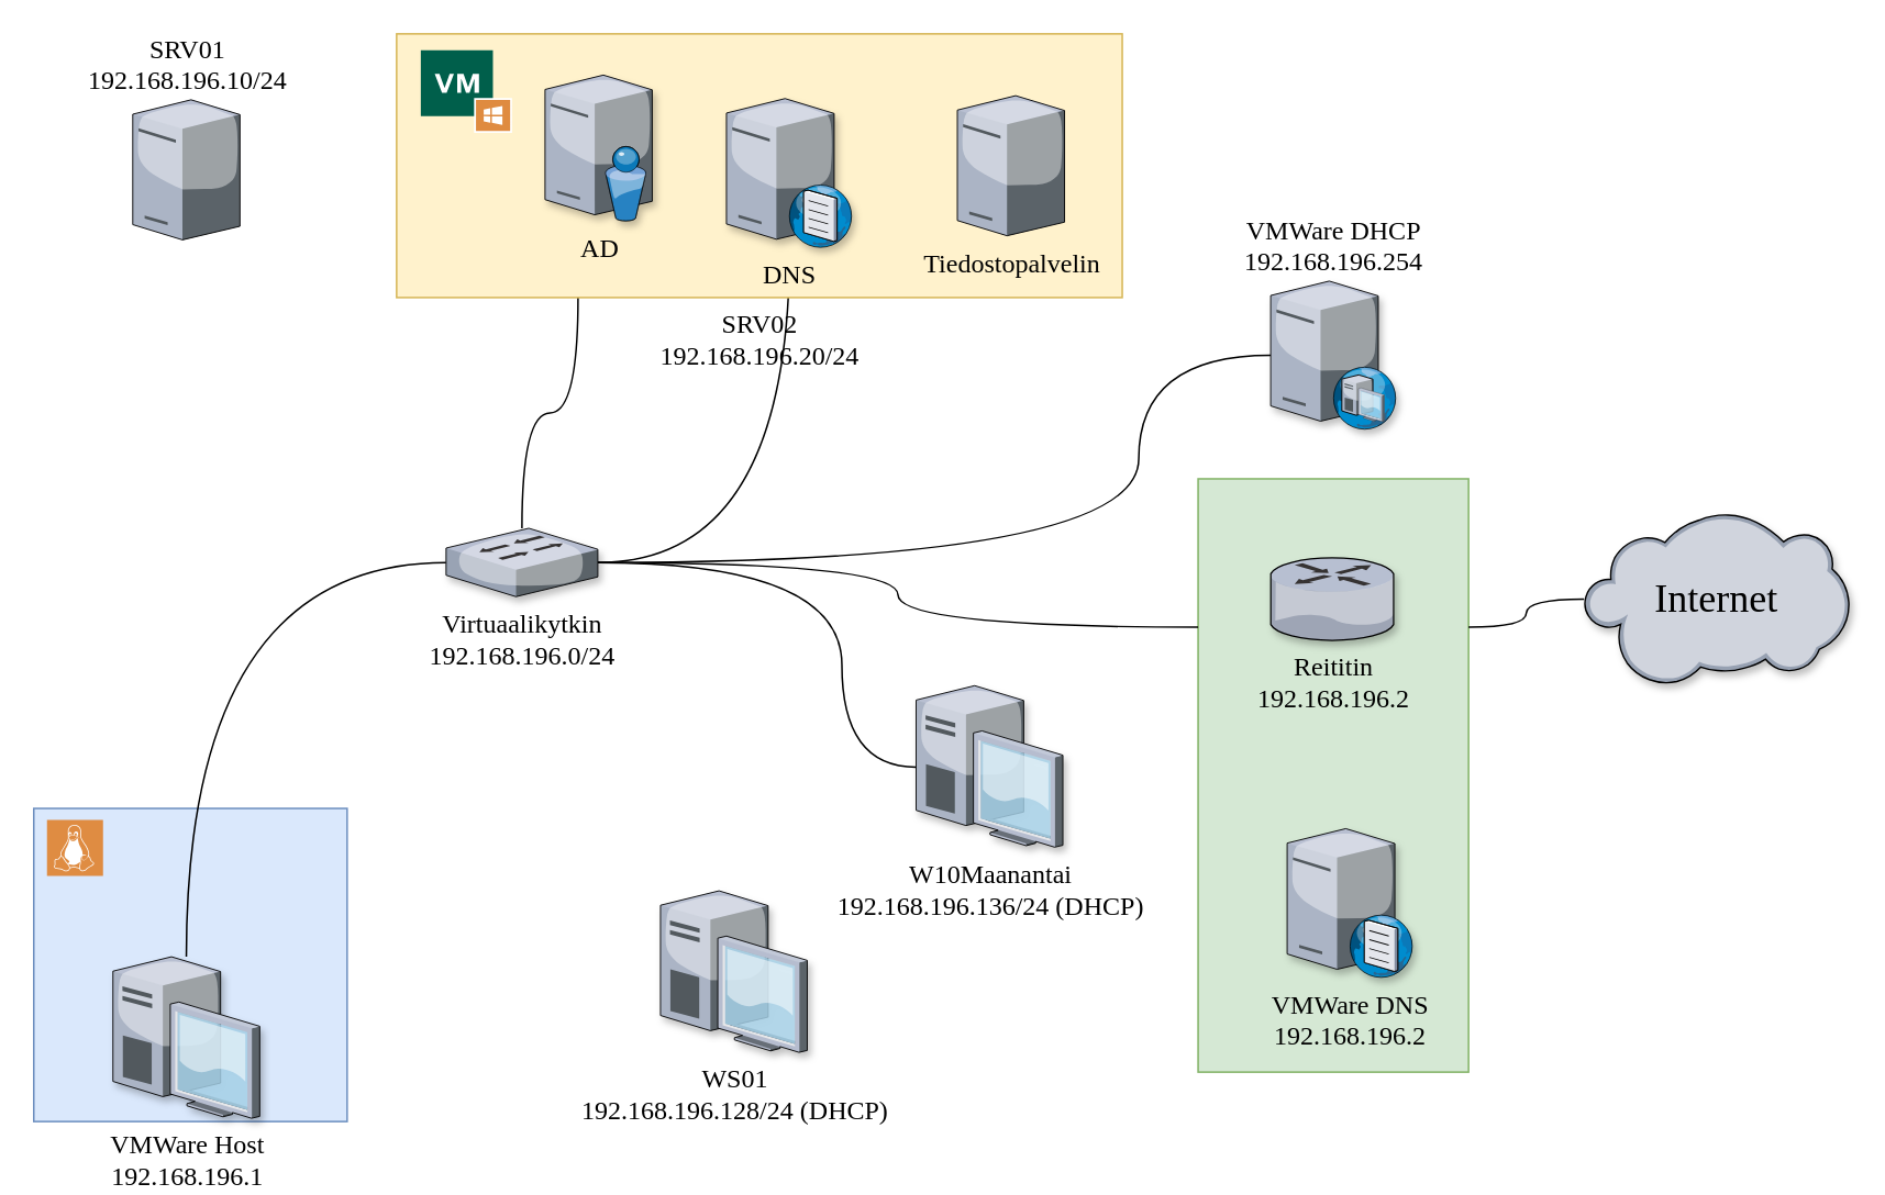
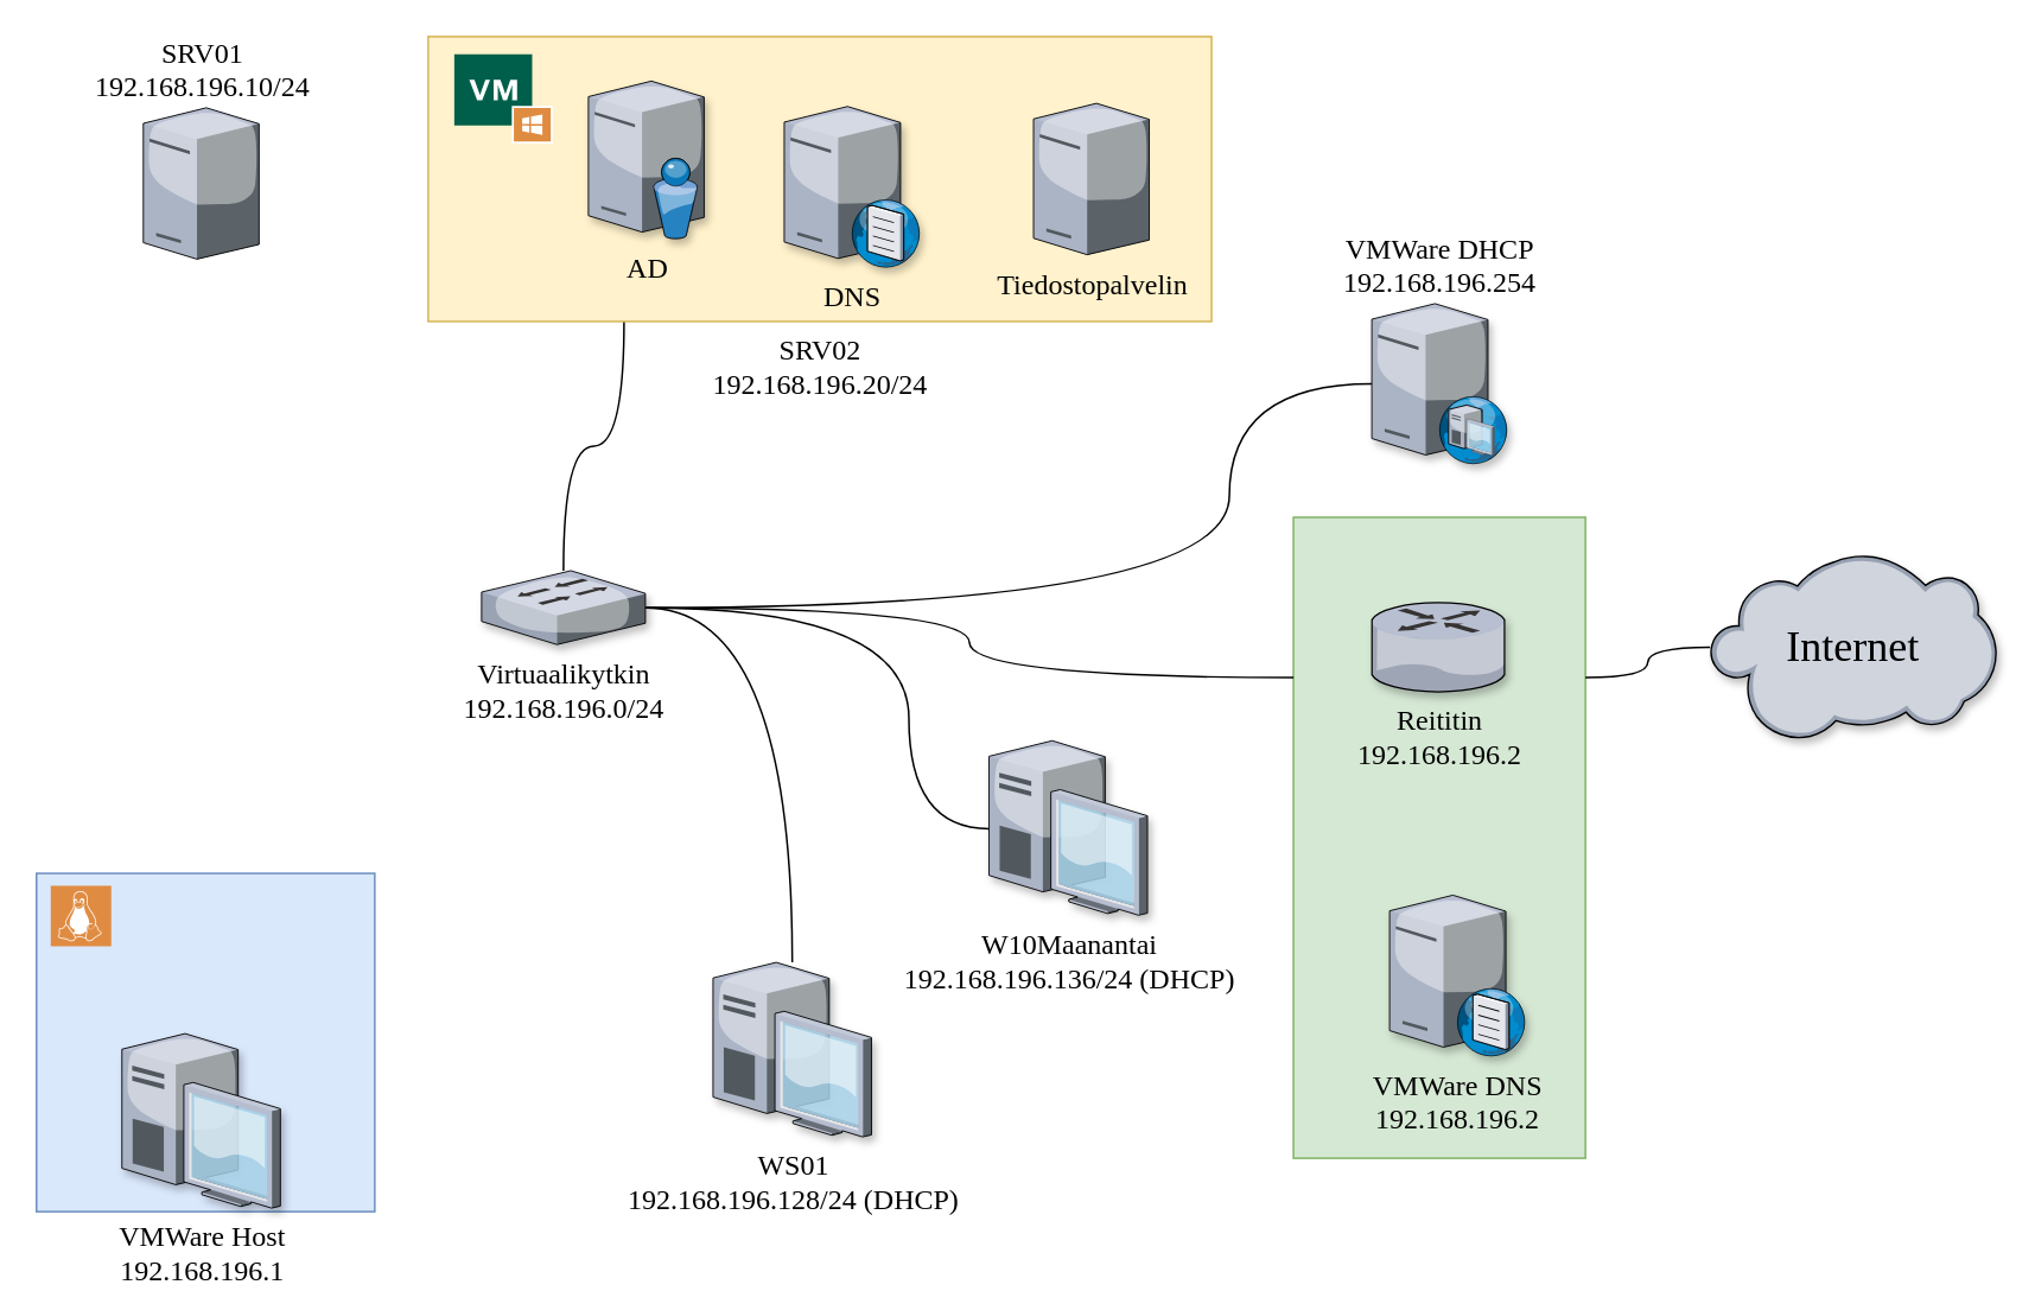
- <mxCell id="13" style="edgeStyle=orthogonalEdgeStyle;curved=1;orthogonalLoop=1;jettySize=auto;html=1;fontFamily=Helvetica;fontSize=12;fontColor=default;endArrow=none;endFill=0;" edge="1" parent="1" source="15" target="21"><mxGeometry relative="1" as="geometry" /></mxCell>
+ <mxCell id="13" style="edgeStyle=orthogonalEdgeStyle;curved=1;orthogonalLoop=1;jettySize=auto;html=1;fontFamily=Helvetica;fontSize=12;fontColor=default;endArrow=none;endFill=0;" edge="1" parent="1" source="15" target="5"><mxGeometry relative="1" as="geometry" /></mxCell>
- <mxCell id="10" style="edgeStyle=orthogonalEdgeStyle;curved=1;orthogonalLoop=1;jettySize=auto;html=1;fontFamily=Helvetica;fontSize=12;fontColor=default;endArrow=none;endFill=0;" edge="1" parent="1" source="15" target="6"><mxGeometry relative="1" as="geometry" /></mxCell>
